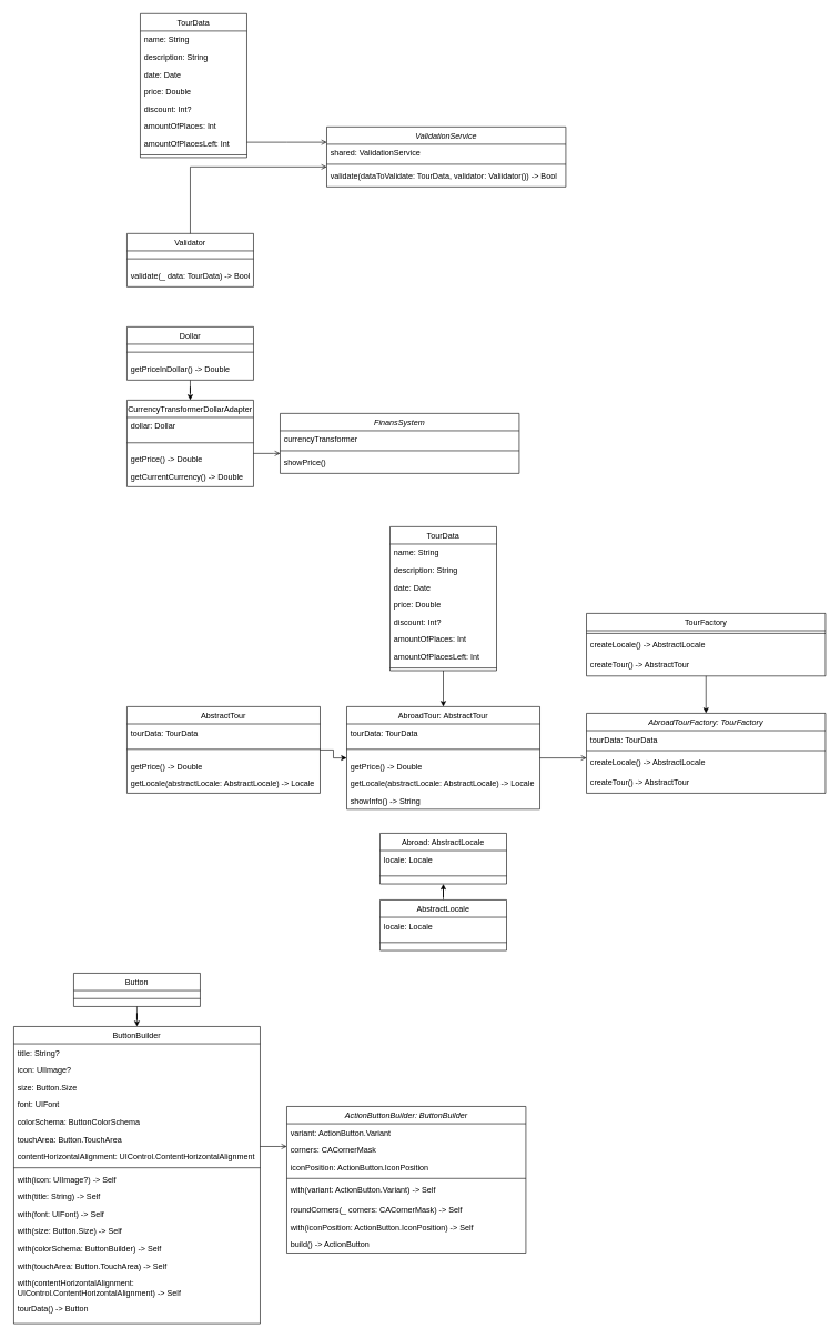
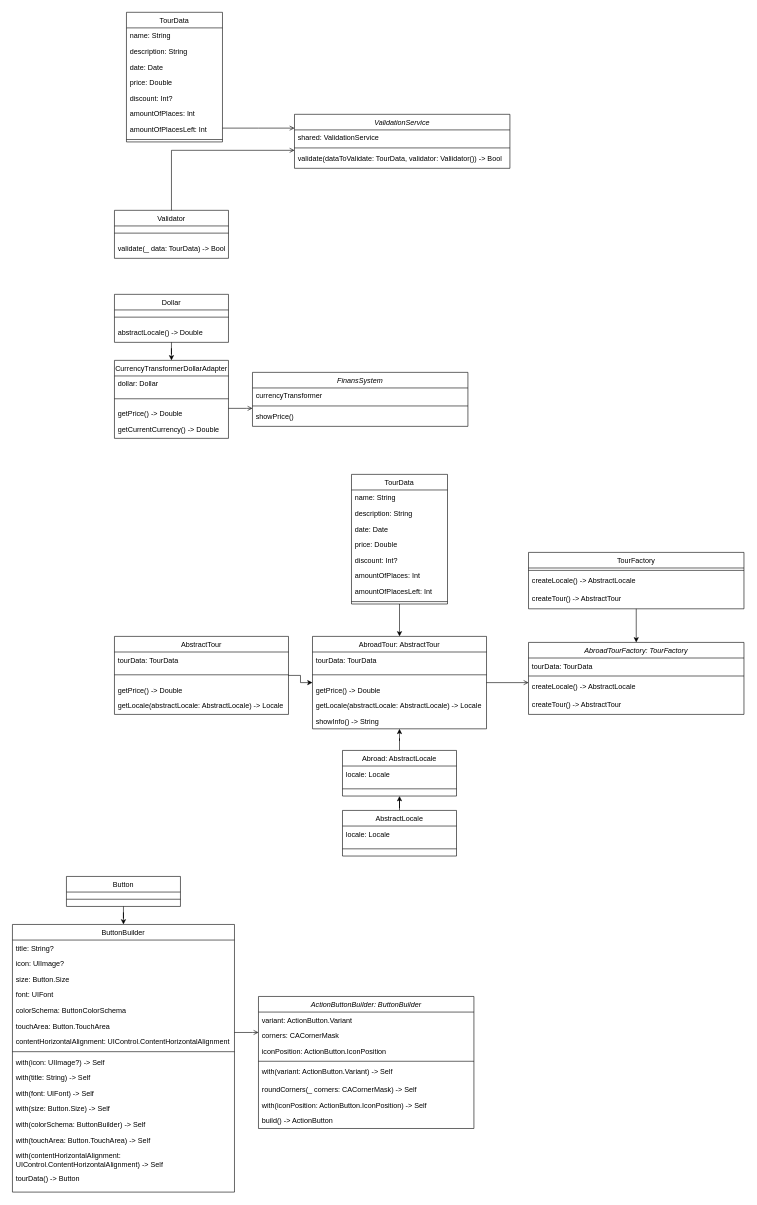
- <mxCell id="33" value="getPriceInDollar() -&gt; Double" style="text;align=left;verticalAlign=top;spacingLeft=4;spacingRight=4;overflow=hidden;rotatable=0;points=[[0,0.5],[1,0.5]];portConstraint=eastwest;" vertex="1" parent="31"><mxGeometry y="50" width="190" height="26" as="geometry" /></mxCell>
+ <mxCell id="33" value="abstractLocale() -&gt; Double" style="text;align=left;verticalAlign=top;spacingLeft=4;spacingRight=4;overflow=hidden;rotatable=0;points=[[0,0.5],[1,0.5]];portConstraint=eastwest;" vertex="1" parent="31"><mxGeometry y="50" width="190" height="26" as="geometry" /></mxCell>
+ <mxCell id="36" style="edgeStyle=orthogonalEdgeStyle;rounded=0;orthogonalLoop=1;jettySize=auto;html=1;" edge="1" parent="1" source="55" target="40"><mxGeometry relative="1" as="geometry" /></mxCell>
